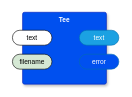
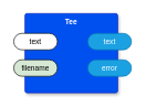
- <mxCell id="5" value="error" style="rounded=1;whiteSpace=wrap;html=1;sketch=0;points=[[0,0.5,0,0,0],[1,0.5,0,0,0]];fillColor=#0050ef;fontColor=#ffffff;strokeColor=#006EAF;arcSize=50;fontFamily=Helvetica;fontSize=11;" vertex="1" parent="2"><mxGeometry x="94.75" y="70" width="66" height="25" as="geometry" /></mxCell>
+ <mxCell id="5" value="error" style="rounded=1;whiteSpace=wrap;html=1;sketch=0;points=[[0,0.5,0,0,0],[1,0.5,0,0,0]];fillColor=#1ba1e2;fontColor=#ffffff;strokeColor=#006EAF;arcSize=50;fontFamily=Helvetica;fontSize=11;" vertex="1" parent="2"><mxGeometry x="94.75" y="70" width="66" height="25" as="geometry" /></mxCell>
